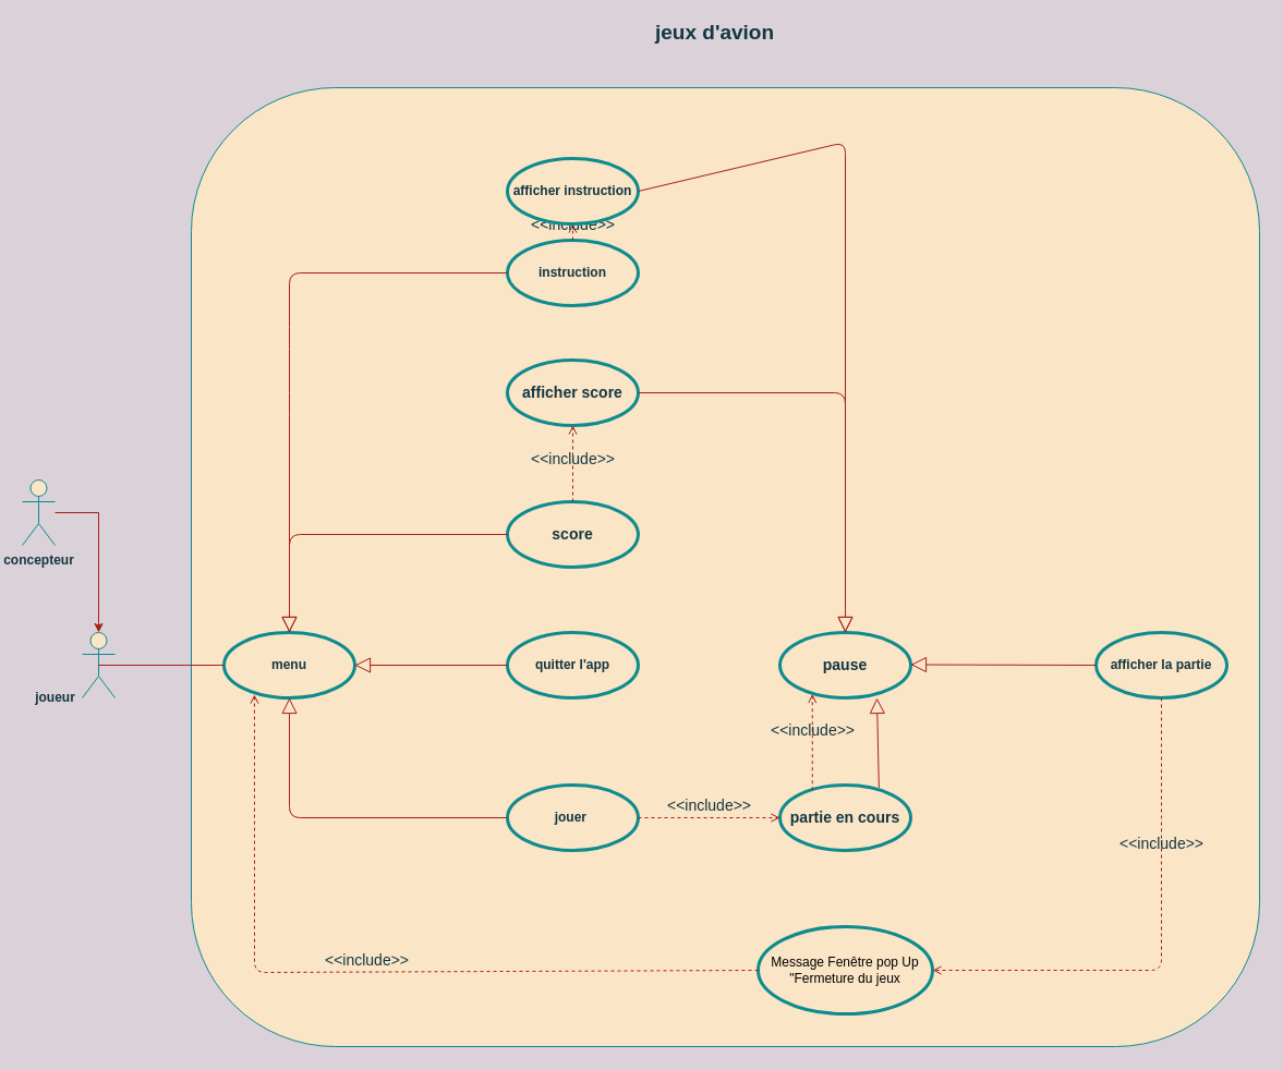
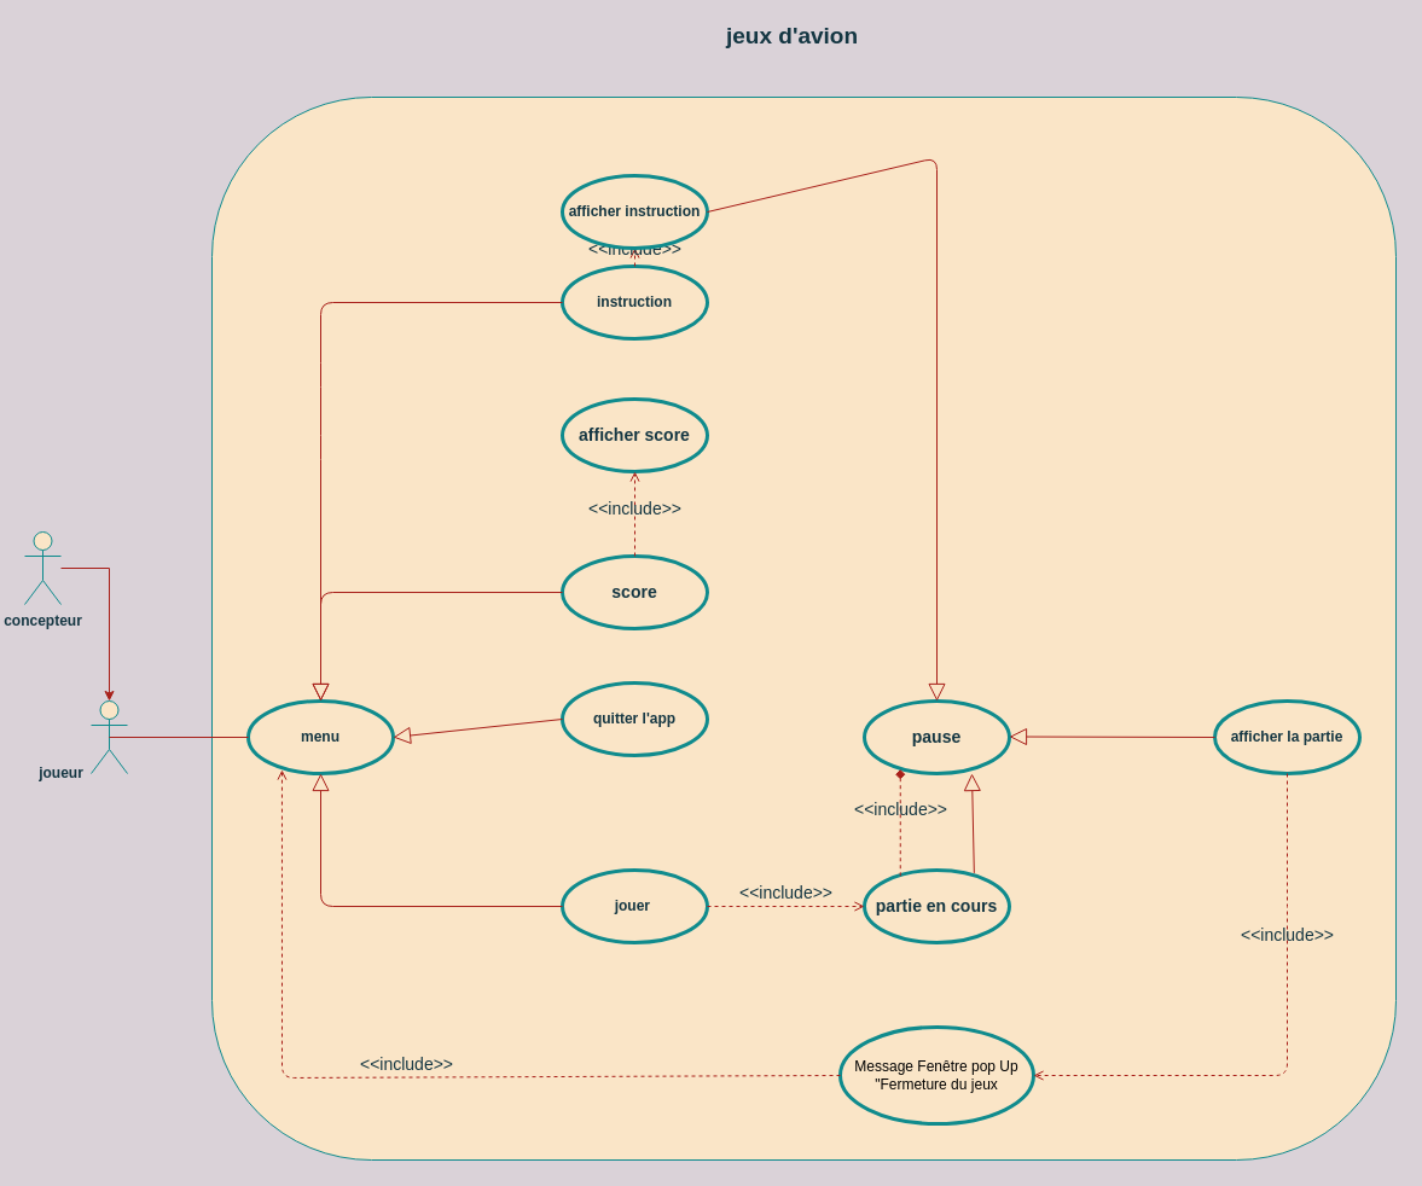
- <mxCell id="29" value="" style="edgeStyle=none;html=1;endArrow=block;endFill=0;endSize=12;verticalAlign=bottom;strokeColor=#A8201A;fillColor=#FAE5C7;fontColor=#143642;exitX=1;exitY=0.5;exitDx=0;exitDy=0;entryX=0.5;entryY=0;entryDx=0;entryDy=0;" parent="1" source="10" target="20" edge="1"><mxGeometry width="160" relative="1" as="geometry"><mxPoint x="595" y="620" as="sourcePoint" /><mxPoint x="725" y="620" as="targetPoint" /><Array as="points"><mxPoint x="775" y="360" /></Array></mxGeometry></mxCell>
- <mxCell id="8" value="quitter l'app" style="shape=ellipse;html=1;strokeWidth=3;fontStyle=1;whiteSpace=wrap;align=center;perimeter=ellipsePerimeter;rounded=0;sketch=0;fillColor=#FAE5C7;fontColor=#143642;strokeColor=#0F8B8D;" parent="1" vertex="1"><mxGeometry x="465" y="580" width="120" height="60" as="geometry" /></mxCell>
+ <mxCell id="8" value="quitter l'app" style="shape=ellipse;html=1;strokeWidth=3;fontStyle=1;whiteSpace=wrap;align=center;perimeter=ellipsePerimeter;rounded=0;sketch=0;fillColor=#FAE5C7;fontColor=#143642;strokeColor=#0F8B8D;" parent="1" vertex="1"><mxGeometry x="465" y="565" width="120" height="60" as="geometry" /></mxCell>
- <mxCell id="34" value="&amp;lt;&amp;lt;include&amp;gt;&amp;gt;" style="edgeStyle=none;html=1;endArrow=open;verticalAlign=bottom;dashed=1;labelBackgroundColor=none;strokeColor=#A8201A;fillColor=#FAE5C7;fontSize=14;fontColor=#143642;exitX=0.248;exitY=0.079;exitDx=0;exitDy=0;entryX=0.248;entryY=0.942;entryDx=0;entryDy=0;entryPerimeter=0;exitPerimeter=0;" edge="1" parent="1" source="21" target="20"><mxGeometry width="160" relative="1" as="geometry"><mxPoint x="615" y="680" as="sourcePoint" /><mxPoint x="745" y="680" as="targetPoint" /></mxGeometry></mxCell>
+ <mxCell id="34" value="&amp;lt;&amp;lt;include&amp;gt;&amp;gt;" style="edgeStyle=none;html=1;endArrow=diamond;verticalAlign=bottom;dashed=1;labelBackgroundColor=none;strokeColor=#A8201A;fillColor=#FAE5C7;fontSize=14;fontColor=#143642;exitX=0.248;exitY=0.079;exitDx=0;exitDy=0;entryX=0.248;entryY=0.942;entryDx=0;entryDy=0;entryPerimeter=0;exitPerimeter=0;" edge="1" parent="1" source="21" target="20"><mxGeometry width="160" relative="1" as="geometry"><mxPoint x="615" y="680" as="sourcePoint" /><mxPoint x="745" y="680" as="targetPoint" /></mxGeometry></mxCell>
